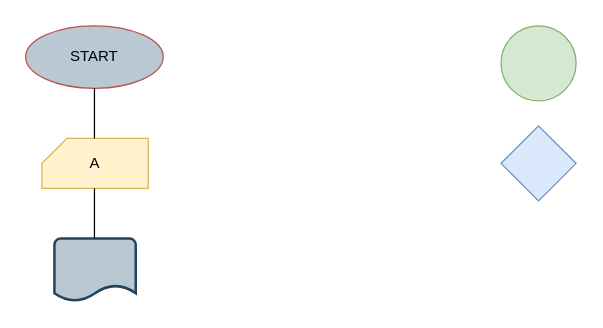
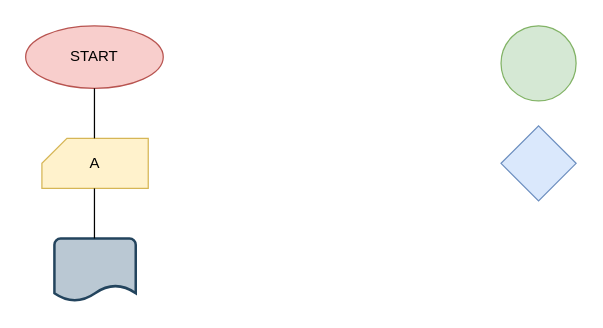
- <mxCell id="3" value="START" style="ellipse;whiteSpace=wrap;html=1;fillColor=#bac8d3;strokeColor=#b85450;" parent="1" vertex="1"><mxGeometry x="20" y="20" width="110" height="50" as="geometry" /></mxCell>
+ <mxCell id="3" value="START" style="ellipse;whiteSpace=wrap;html=1;fillColor=#f8cecc;strokeColor=#b85450;" parent="1" vertex="1"><mxGeometry x="20" y="20" width="110" height="50" as="geometry" /></mxCell>
